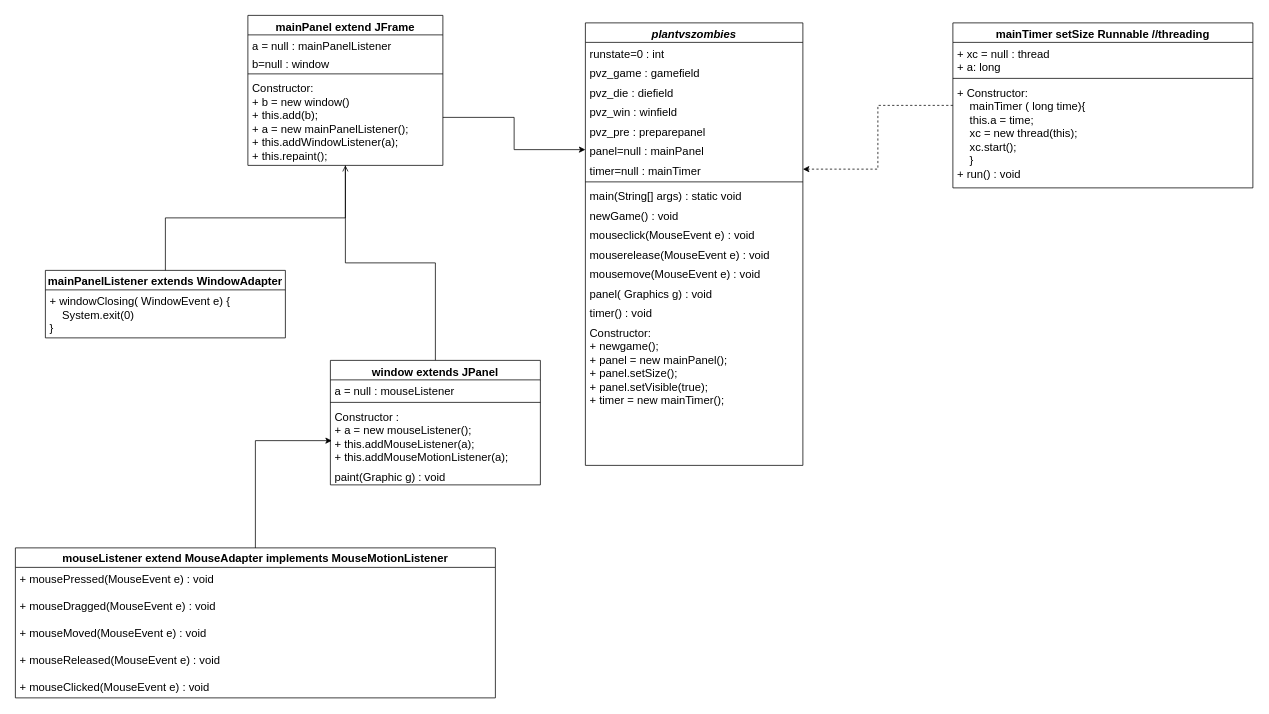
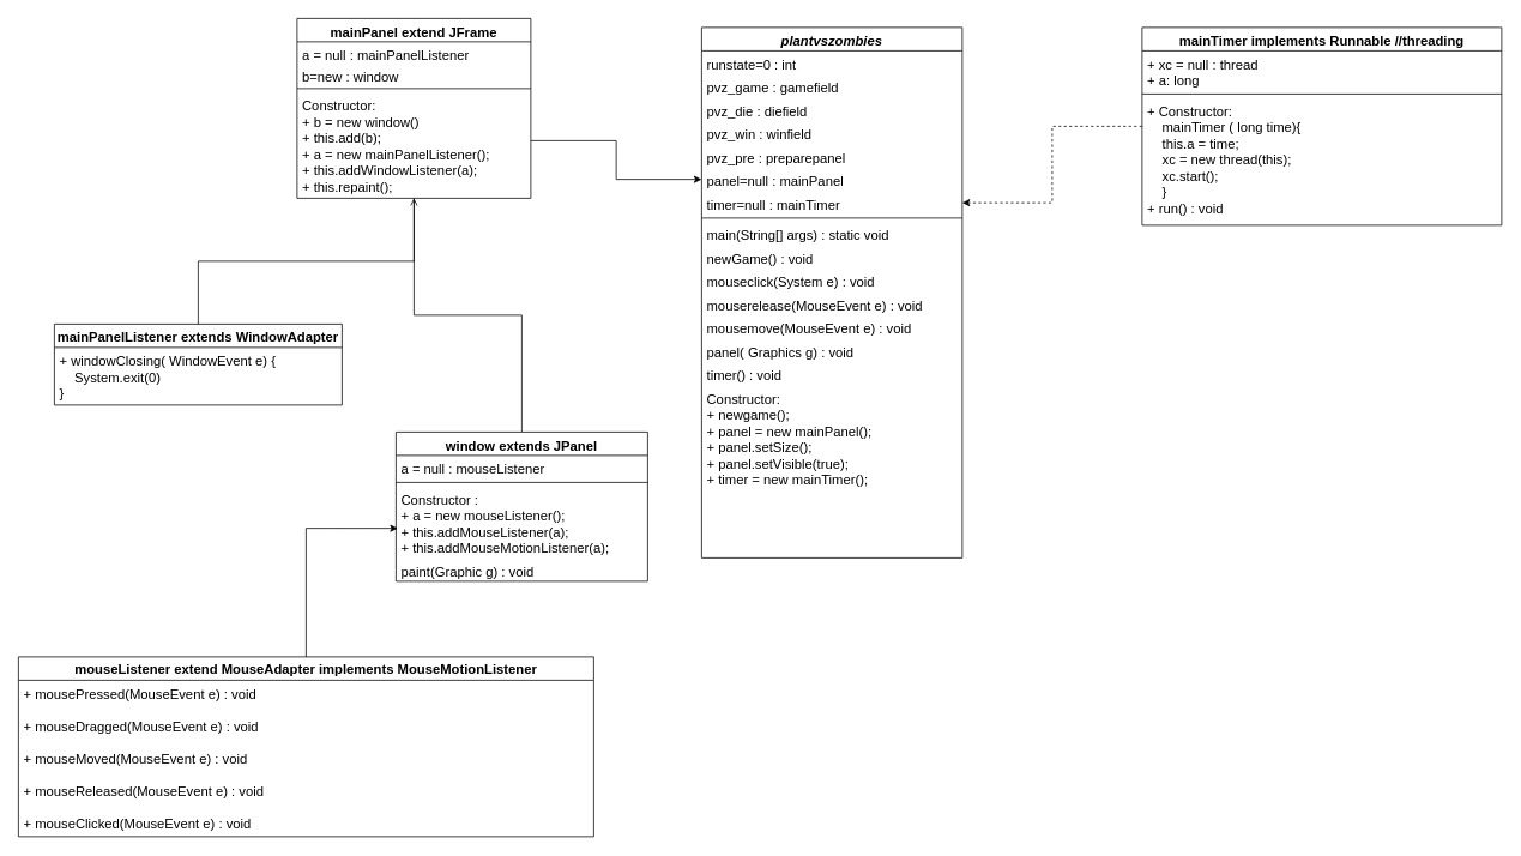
- <mxCell id="37" value="mainTimer setSize Runnable //threading" style="swimlane;fontStyle=1;align=center;verticalAlign=top;childLayout=stackLayout;horizontal=1;startSize=26;horizontalStack=0;resizeParent=1;resizeParentMax=0;resizeLast=0;collapsible=1;marginBottom=0;fontSize=15;" vertex="1" parent="1"><mxGeometry x="1270" y="30" width="400" height="220" as="geometry" /></mxCell>
+ <mxCell id="37" value="mainTimer implements Runnable //threading" style="swimlane;fontStyle=1;align=center;verticalAlign=top;childLayout=stackLayout;horizontal=1;startSize=26;horizontalStack=0;resizeParent=1;resizeParentMax=0;resizeLast=0;collapsible=1;marginBottom=0;fontSize=15;" vertex="1" parent="1"><mxGeometry x="1270" y="30" width="400" height="220" as="geometry" /></mxCell>
- <mxCell id="21" value="b=null : window" style="text;align=left;verticalAlign=top;spacingLeft=4;spacingRight=4;overflow=hidden;rotatable=0;points=[[0,0.5],[1,0.5]];portConstraint=eastwest;fontSize=15;" parent="19" vertex="1"><mxGeometry y="50" width="260" height="24" as="geometry" /></mxCell>
+ <mxCell id="21" value="b=new : window" style="text;align=left;verticalAlign=top;spacingLeft=4;spacingRight=4;overflow=hidden;rotatable=0;points=[[0,0.5],[1,0.5]];portConstraint=eastwest;fontSize=15;" parent="19" vertex="1"><mxGeometry y="50" width="260" height="24" as="geometry" /></mxCell>
- <mxCell id="13" value="mouseclick(MouseEvent e) : void" style="text;align=left;verticalAlign=top;spacingLeft=4;spacingRight=4;overflow=hidden;rotatable=0;points=[[0,0.5],[1,0.5]];portConstraint=eastwest;fontSize=15;" parent="2" vertex="1"><mxGeometry y="268" width="290" height="26" as="geometry" /></mxCell>
+ <mxCell id="13" value="mouseclick(System e) : void" style="text;align=left;verticalAlign=top;spacingLeft=4;spacingRight=4;overflow=hidden;rotatable=0;points=[[0,0.5],[1,0.5]];portConstraint=eastwest;fontSize=15;" parent="2" vertex="1"><mxGeometry y="268" width="290" height="26" as="geometry" /></mxCell>
